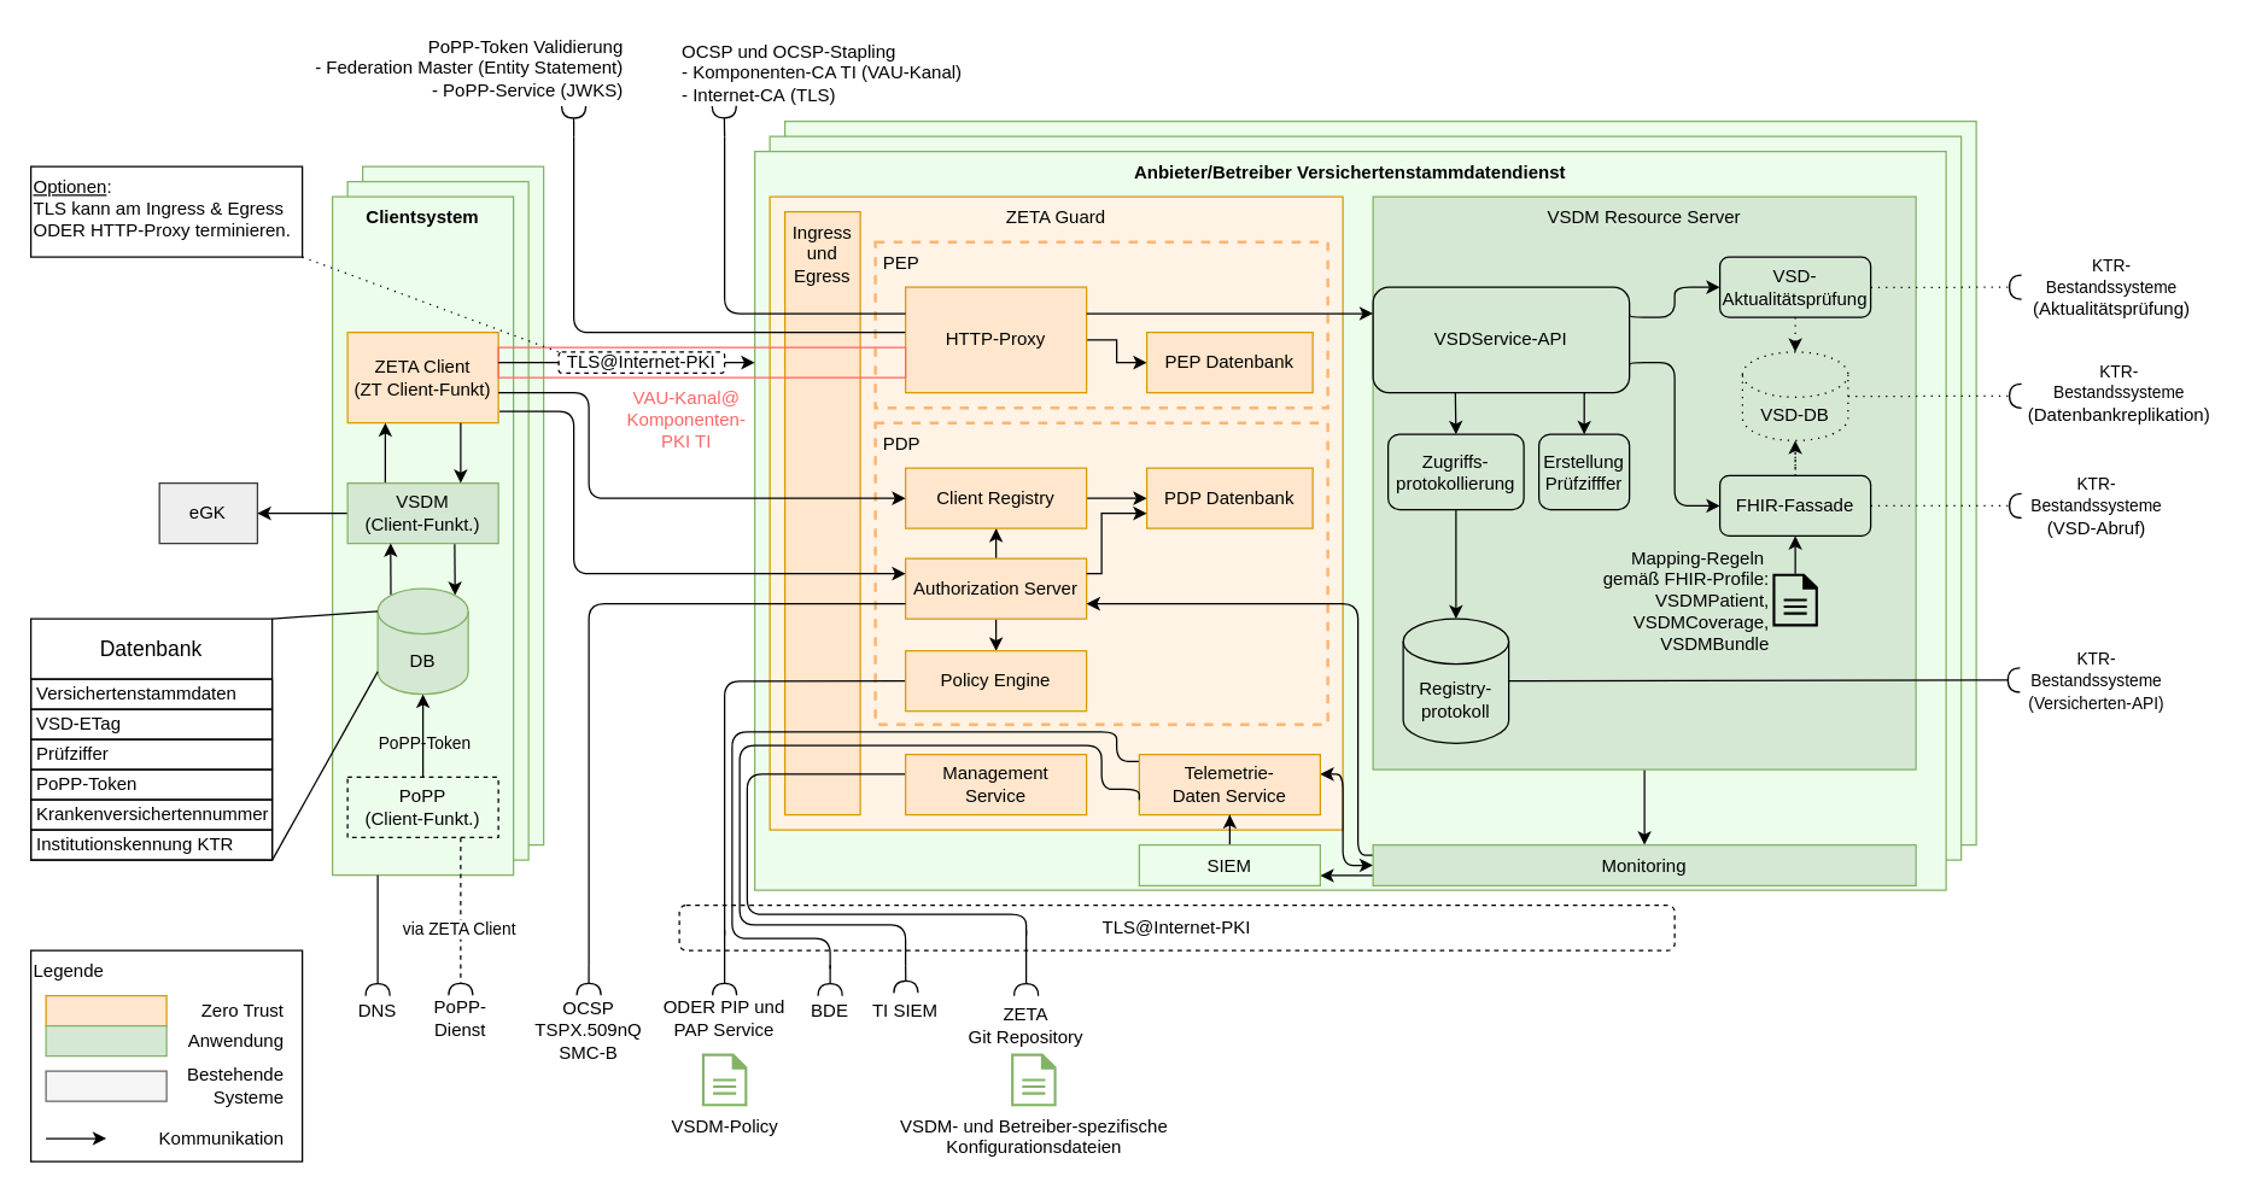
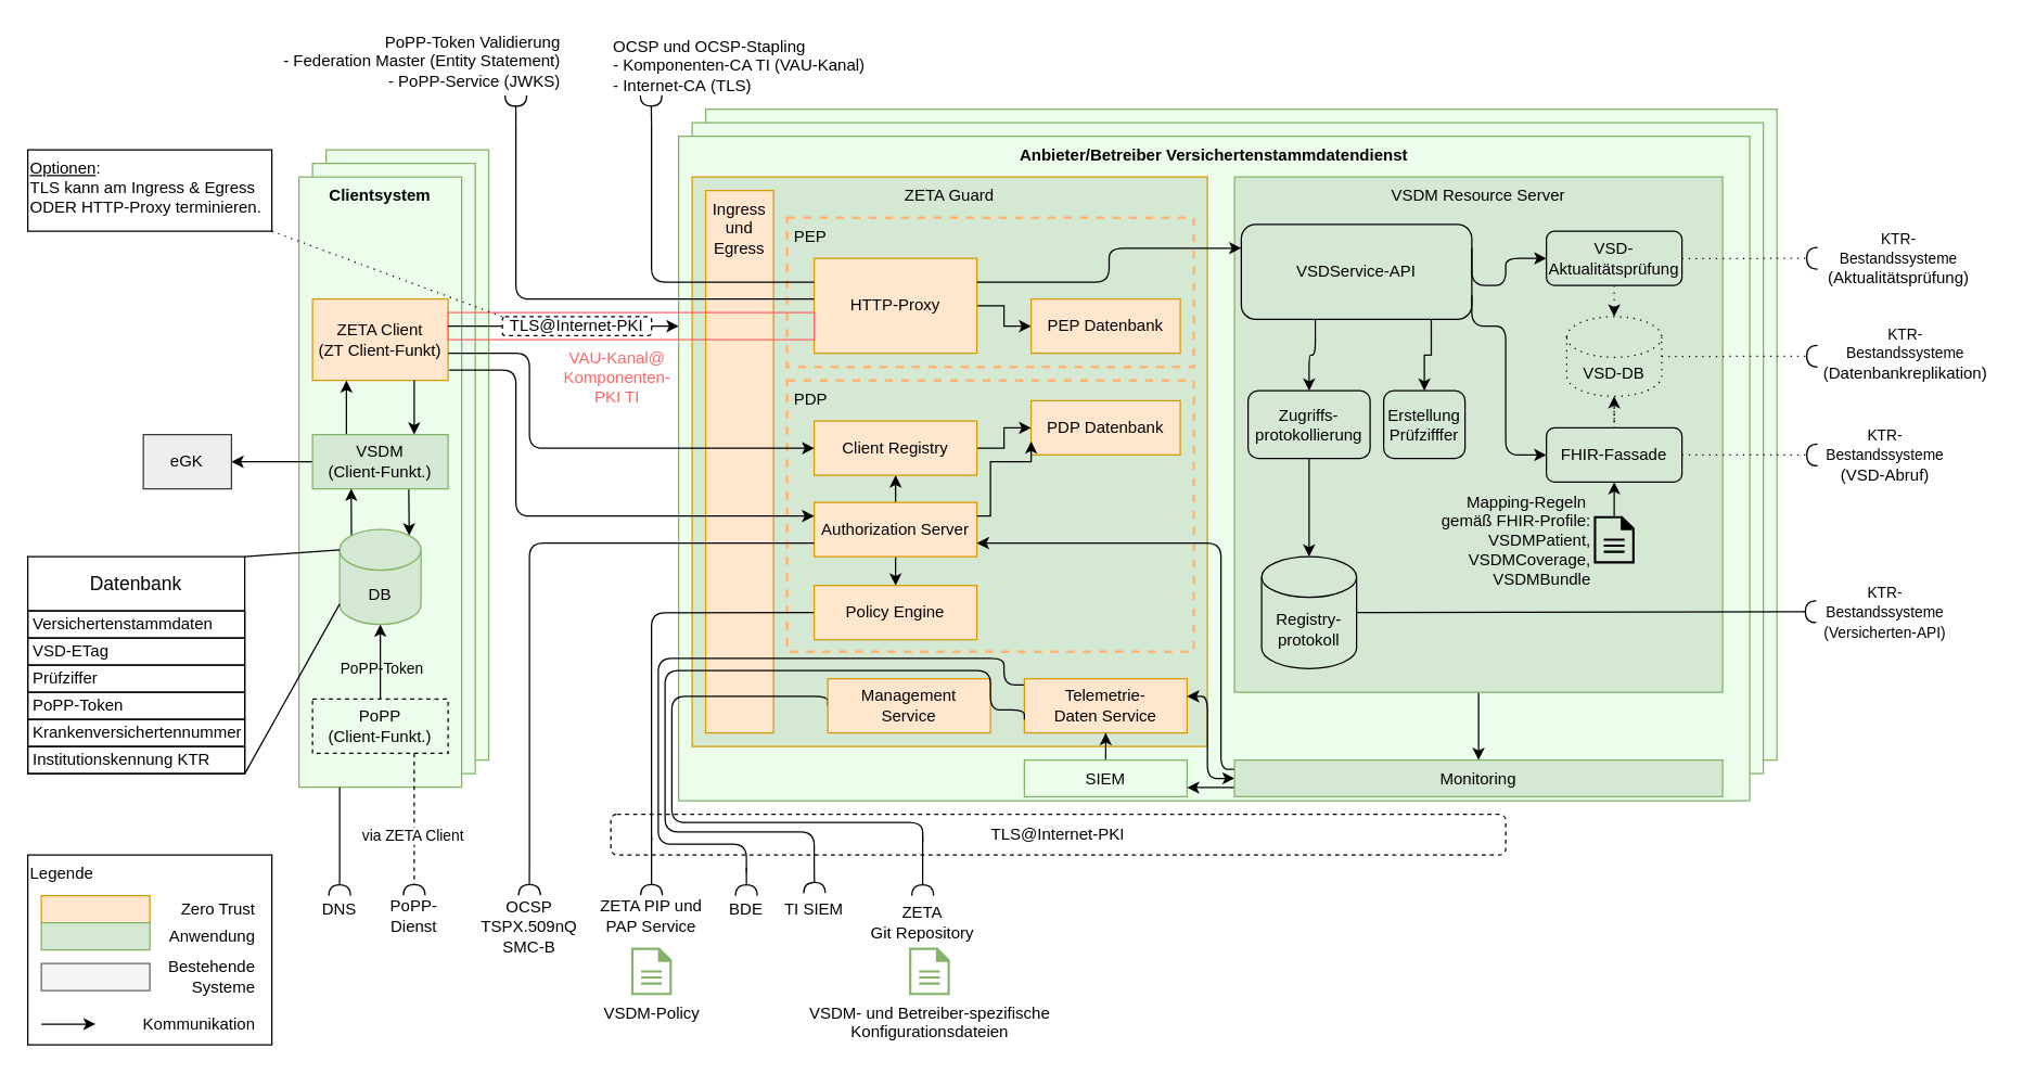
- <mxCell id="9" value="ZETA Guard" style="rounded=0;whiteSpace=wrap;html=1;align=center;verticalAlign=top;fillColor=#fff3e5;strokeColor=#d79b00;" parent="1" vertex="1"><mxGeometry x="510" y="130" width="380" height="420" as="geometry" /></mxCell>
+ <mxCell id="9" value="ZETA Guard" style="rounded=0;whiteSpace=wrap;html=1;align=center;verticalAlign=top;fillColor=#d5e8d4;strokeColor=#d79b00;" parent="1" vertex="1"><mxGeometry x="510" y="130" width="380" height="420" as="geometry" /></mxCell>
- <mxCell id="81" value="VSDService&lt;span style=&quot;background-color: initial;&quot;&gt;-API&lt;/span&gt;" style="rounded=1;whiteSpace=wrap;html=1;fillColor=none;" parent="1" vertex="1"><mxGeometry x="910" y="190" width="170" height="70" as="geometry" /></mxCell>
+ <mxCell id="81" value="VSDService&lt;span style=&quot;background-color: initial;&quot;&gt;-API&lt;/span&gt;" style="rounded=1;whiteSpace=wrap;html=1;fillColor=none;" parent="1" vertex="1"><mxGeometry x="915" y="165" width="170" height="70" as="geometry" /></mxCell>
- <mxCell id="123" value="PDP Datenbank" style="rounded=0;whiteSpace=wrap;html=1;fillColor=#ffe6cc;strokeColor=#d79b00;" parent="1" vertex="1"><mxGeometry x="760" y="310" width="110" height="40" as="geometry" /></mxCell>
+ <mxCell id="123" value="PDP Datenbank" style="rounded=0;whiteSpace=wrap;html=1;fillColor=#ffe6cc;strokeColor=#d79b00;" parent="1" vertex="1"><mxGeometry x="760" y="295" width="110" height="40" as="geometry" /></mxCell>
- <mxCell id="24" value="Management&lt;div&gt;Service&lt;/div&gt;" style="rounded=0;whiteSpace=wrap;html=1;fillColor=#ffe6cc;strokeColor=#d79b00;" parent="1" vertex="1"><mxGeometry x="600" y="500" width="120" height="40" as="geometry" /></mxCell>
+ <mxCell id="24" value="Management&lt;div&gt;Service&lt;/div&gt;" style="rounded=0;whiteSpace=wrap;html=1;fillColor=#ffe6cc;strokeColor=#d79b00;" parent="1" vertex="1"><mxGeometry x="610" y="500" width="120" height="40" as="geometry" /></mxCell>
- <mxCell id="78" value="ODER PIP und PAP Service" style="text;html=1;align=center;verticalAlign=middle;whiteSpace=wrap;rounded=0;" parent="1" vertex="1"><mxGeometry x="430" y="659.75" width="100" height="30" as="geometry" /></mxCell>
+ <mxCell id="78" value="ZETA PIP und PAP Service" style="text;html=1;align=center;verticalAlign=middle;whiteSpace=wrap;rounded=0;" parent="1" vertex="1"><mxGeometry x="430" y="659.75" width="100" height="30" as="geometry" /></mxCell>
